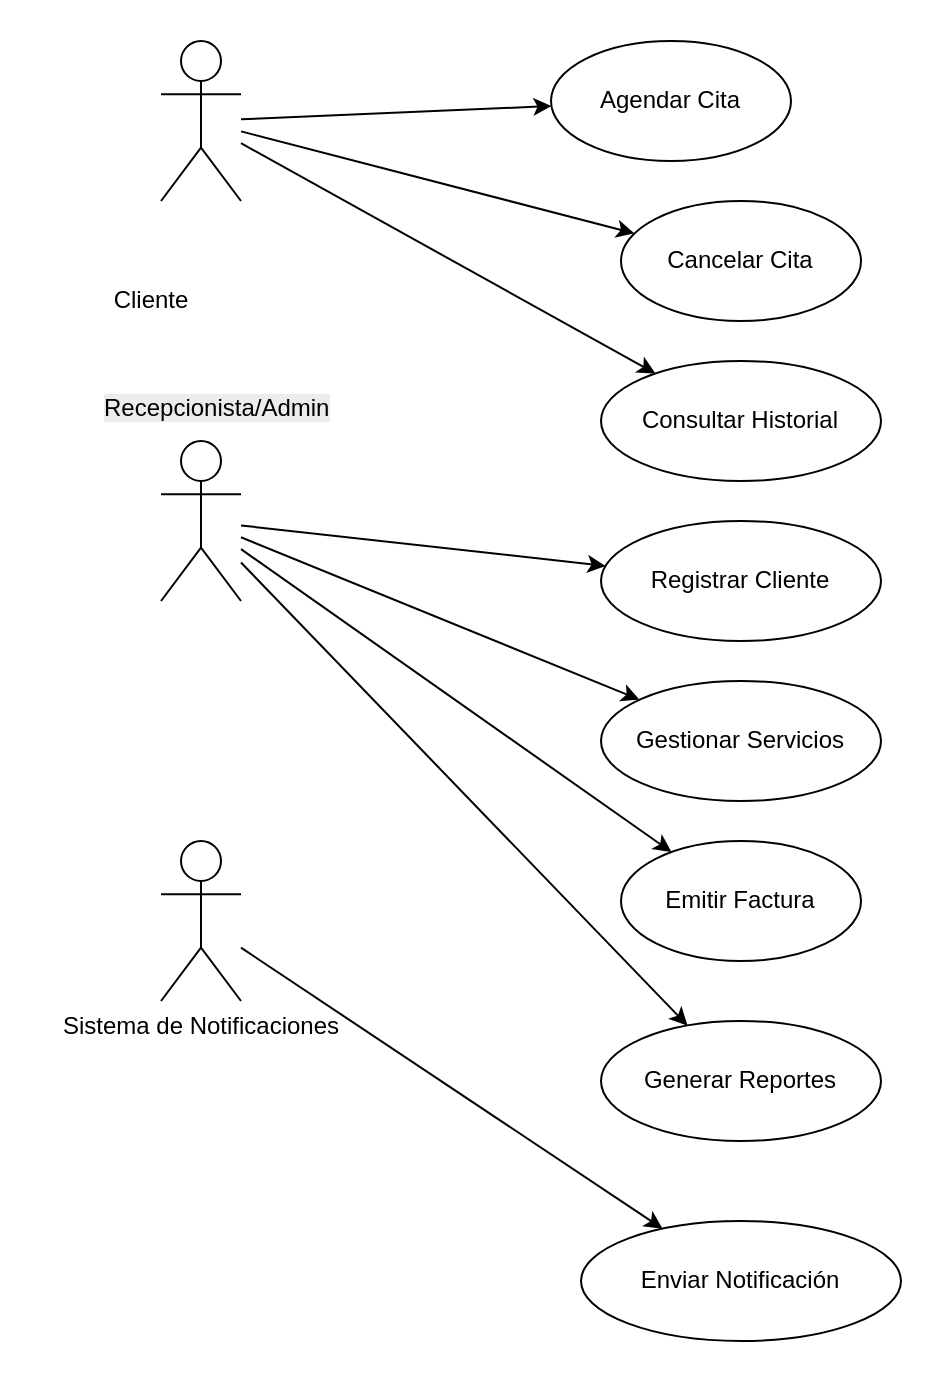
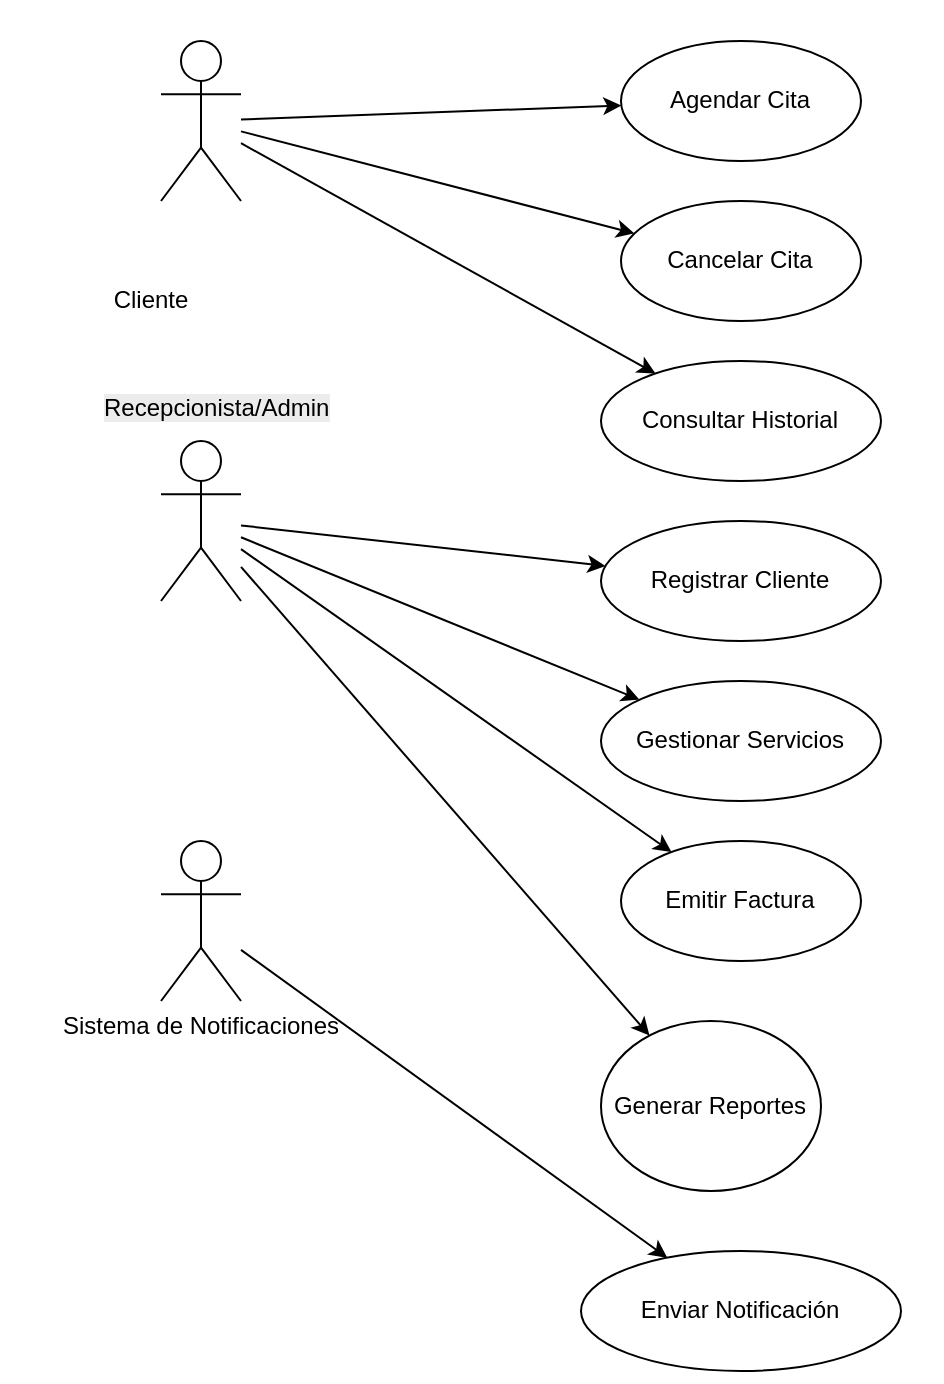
- <mxCell id="5" value="Agendar Cita" style="ellipse;whiteSpace=wrap;" parent="1" vertex="1"><mxGeometry x="275" y="20" width="120" height="60" as="geometry" /></mxCell>
+ <mxCell id="5" value="Agendar Cita" style="ellipse;whiteSpace=wrap;" parent="1" vertex="1"><mxGeometry x="310" y="20" width="120" height="60" as="geometry" /></mxCell>
- <mxCell id="11" value="Generar Reportes" style="ellipse;whiteSpace=wrap;" parent="1" vertex="1"><mxGeometry x="300" y="510" width="140" height="60" as="geometry" /></mxCell>
+ <mxCell id="11" value="Generar Reportes" style="ellipse;whiteSpace=wrap;" parent="1" vertex="1"><mxGeometry x="300" y="510" width="110" height="85" as="geometry" /></mxCell>
- <mxCell id="12" value="Enviar Notificación" style="ellipse;whiteSpace=wrap;" parent="1" vertex="1"><mxGeometry x="290" y="610" width="160" height="60" as="geometry" /></mxCell>
+ <mxCell id="12" value="Enviar Notificación" style="ellipse;whiteSpace=wrap;" parent="1" vertex="1"><mxGeometry x="290" y="625" width="160" height="60" as="geometry" /></mxCell>
